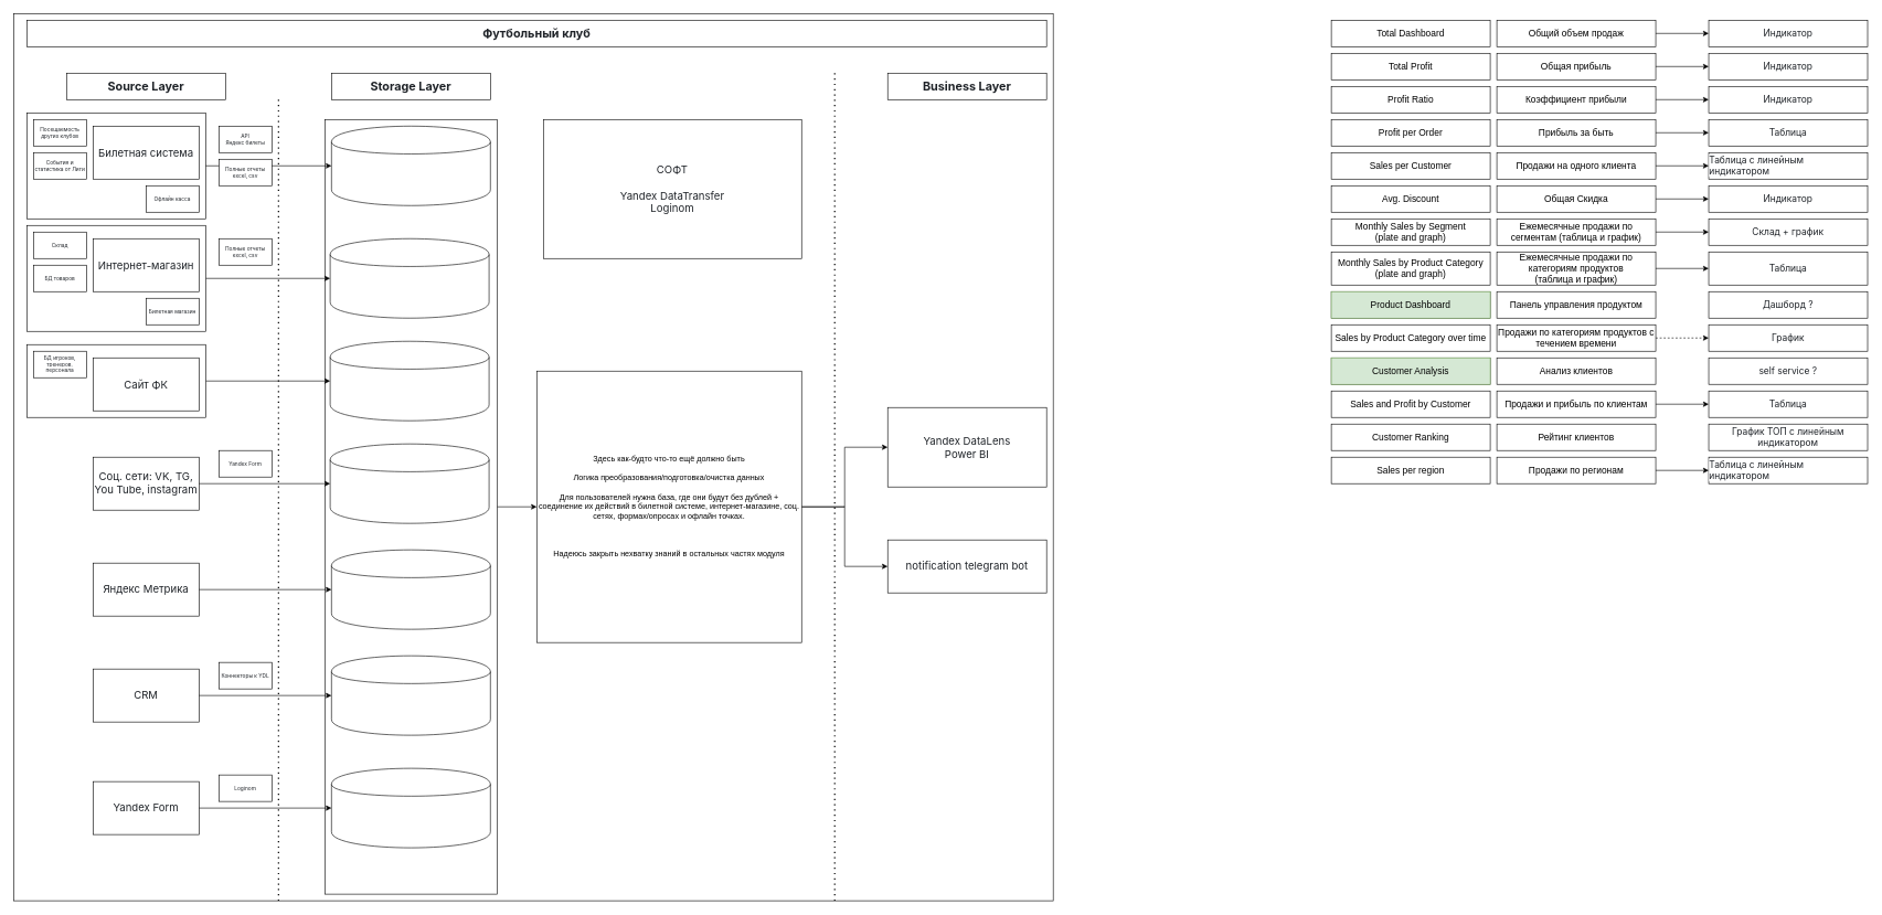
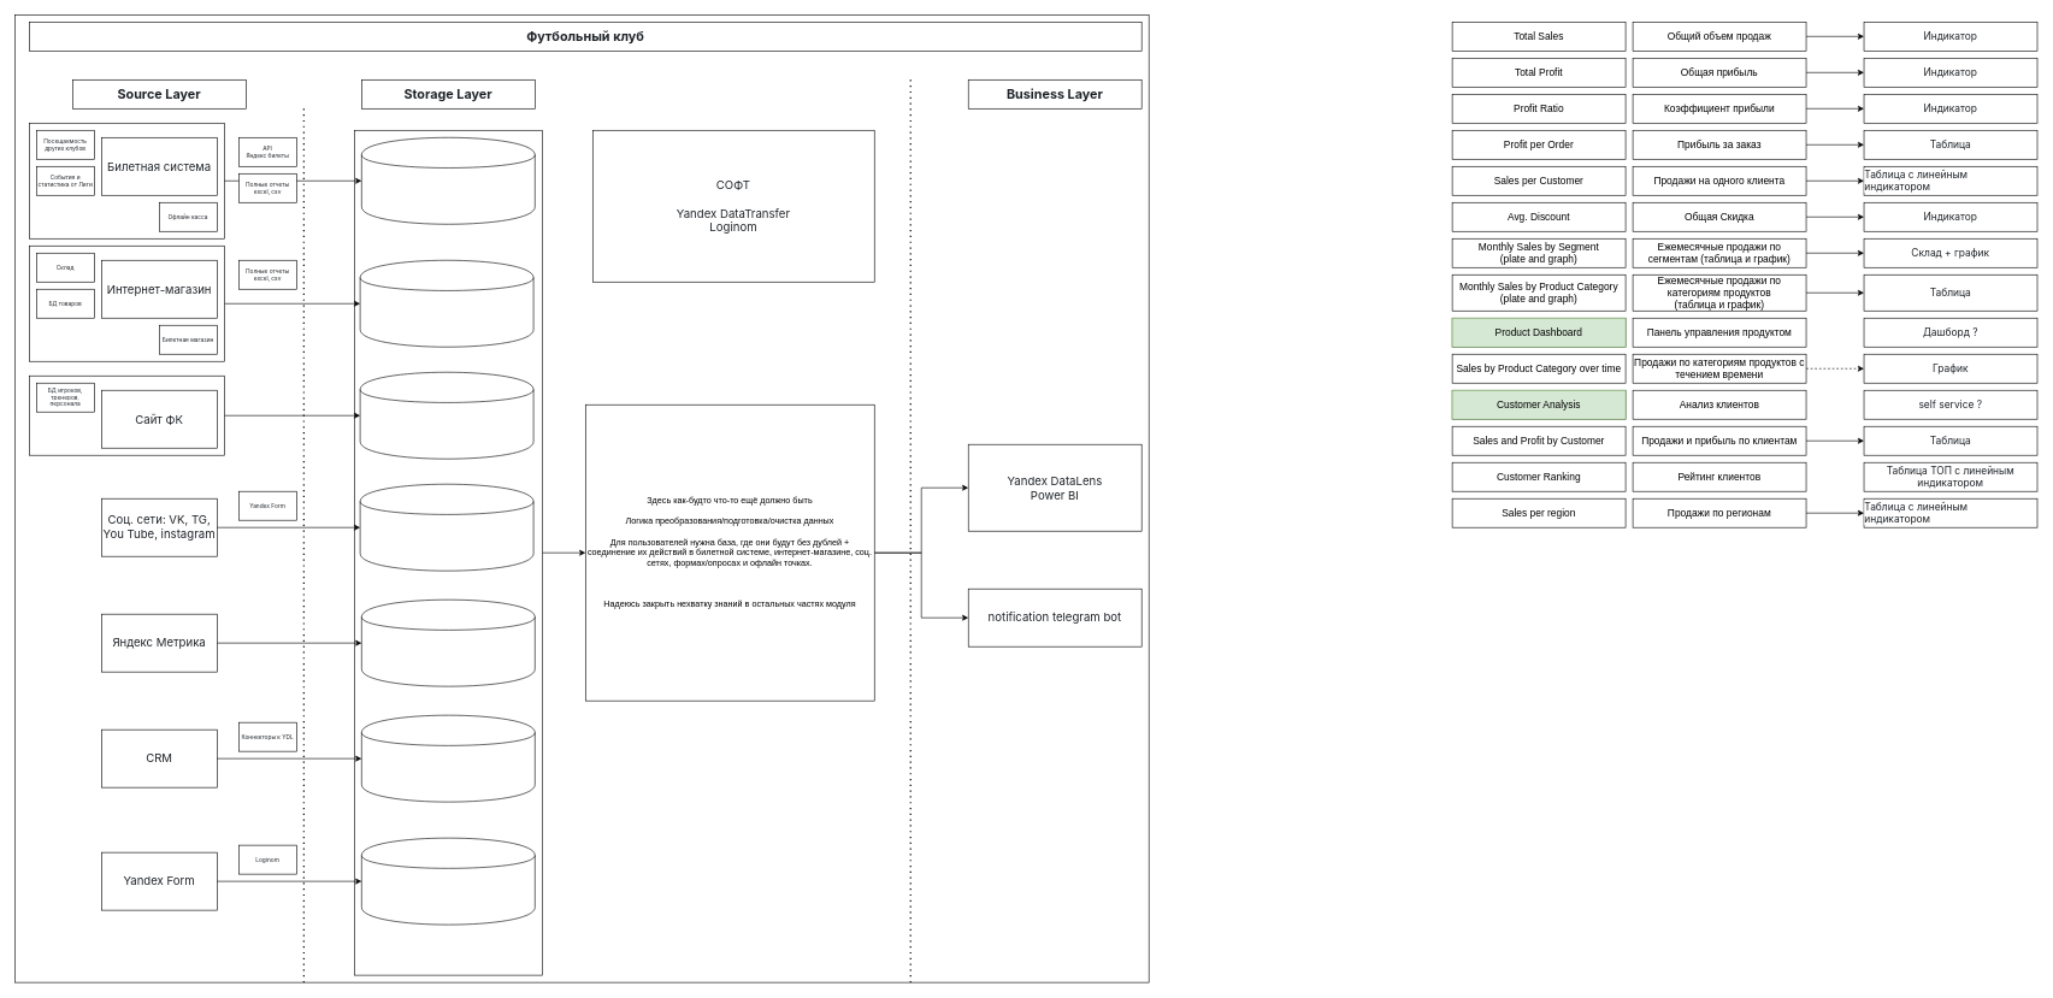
- <mxCell id="139" value="&lt;div style=&quot;text-align: left;&quot;&gt;Total Dashboard&lt;br&gt;&lt;/div&gt;" style="text;html=1;align=center;verticalAlign=middle;whiteSpace=wrap;rounded=0;fontSize=14;fontStyle=0" vertex="1" parent="1"><mxGeometry x="2010" y="30" width="240" height="40" as="geometry" /></mxCell>
+ <mxCell id="139" value="&lt;div style=&quot;text-align: left;&quot;&gt;Total Sales&lt;br&gt;&lt;/div&gt;" style="text;html=1;align=center;verticalAlign=middle;whiteSpace=wrap;rounded=0;fontSize=14;fontStyle=0" vertex="1" parent="1"><mxGeometry x="2010" y="30" width="240" height="40" as="geometry" /></mxCell>
- <mxCell id="112" value="&lt;div style=&quot;text-align: left;&quot;&gt;Прибыль за быть&lt;br&gt;&lt;/div&gt;" style="text;html=1;align=center;verticalAlign=middle;whiteSpace=wrap;rounded=0;fontSize=14;fontStyle=0" vertex="1" parent="1"><mxGeometry x="2260" y="180" width="240" height="40" as="geometry" /></mxCell>
+ <mxCell id="112" value="&lt;div style=&quot;text-align: left;&quot;&gt;Прибыль за заказ&lt;br&gt;&lt;/div&gt;" style="text;html=1;align=center;verticalAlign=middle;whiteSpace=wrap;rounded=0;fontSize=14;fontStyle=0" vertex="1" parent="1"><mxGeometry x="2260" y="180" width="240" height="40" as="geometry" /></mxCell>
- <mxCell id="173" value="&lt;div style=&quot;&quot;&gt;&lt;font color=&quot;#1f2328&quot; face=&quot;-apple-system, system-ui, Segoe UI, Noto Sans, Helvetica, Arial, sans-serif, Apple Color Emoji, Segoe UI Emoji&quot;&gt;&lt;span style=&quot;background-color: rgb(255, 255, 255);&quot;&gt;График ТОП с линейным индикатором&lt;/span&gt;&lt;/font&gt;&lt;/div&gt;" style="text;html=1;align=center;verticalAlign=middle;whiteSpace=wrap;rounded=0;fontSize=14;fontStyle=0" vertex="1" parent="1"><mxGeometry x="2580" y="640" width="240" height="40" as="geometry" /></mxCell>
+ <mxCell id="173" value="&lt;div style=&quot;&quot;&gt;&lt;font color=&quot;#1f2328&quot; face=&quot;-apple-system, system-ui, Segoe UI, Noto Sans, Helvetica, Arial, sans-serif, Apple Color Emoji, Segoe UI Emoji&quot;&gt;&lt;span style=&quot;background-color: rgb(255, 255, 255);&quot;&gt;Таблица ТОП с линейным индикатором&lt;/span&gt;&lt;/font&gt;&lt;/div&gt;" style="text;html=1;align=center;verticalAlign=middle;whiteSpace=wrap;rounded=0;fontSize=14;fontStyle=0" vertex="1" parent="1"><mxGeometry x="2580" y="640" width="240" height="40" as="geometry" /></mxCell>
